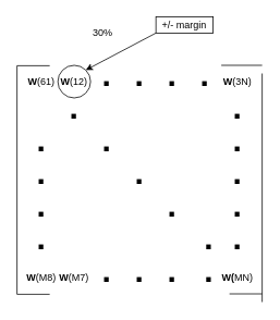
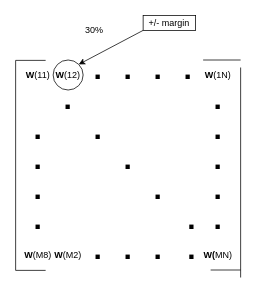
- <mxCell id="8" value="&lt;b&gt;W&lt;/b&gt;(61)" style="text;html=1;strokeColor=none;fillColor=none;align=center;verticalAlign=middle;whiteSpace=wrap;rounded=0;" vertex="1" parent="1"><mxGeometry x="30" y="90" width="40" height="20" as="geometry" /></mxCell>
+ <mxCell id="8" value="&lt;b&gt;W&lt;/b&gt;(11)" style="text;html=1;strokeColor=none;fillColor=none;align=center;verticalAlign=middle;whiteSpace=wrap;rounded=0;" vertex="1" parent="1"><mxGeometry x="30" y="90" width="40" height="20" as="geometry" /></mxCell>
- <mxCell id="12" value="&lt;b&gt;W&lt;/b&gt;(3N)" style="text;html=1;strokeColor=none;fillColor=none;align=center;verticalAlign=middle;whiteSpace=wrap;rounded=0;" vertex="1" parent="1"><mxGeometry x="270" y="89.5" width="40" height="20" as="geometry" /></mxCell>
+ <mxCell id="12" value="&lt;b&gt;W&lt;/b&gt;(1N)" style="text;html=1;strokeColor=none;fillColor=none;align=center;verticalAlign=middle;whiteSpace=wrap;rounded=0;" vertex="1" parent="1"><mxGeometry x="270" y="89.5" width="40" height="20" as="geometry" /></mxCell>
- <mxCell id="13" value="&lt;b&gt;W&lt;/b&gt;(M7)" style="text;html=1;strokeColor=none;fillColor=none;align=center;verticalAlign=middle;whiteSpace=wrap;rounded=0;" vertex="1" parent="1"><mxGeometry x="70" y="330" width="40" height="20" as="geometry" /></mxCell>
+ <mxCell id="13" value="&lt;b&gt;W&lt;/b&gt;(M2)" style="text;html=1;strokeColor=none;fillColor=none;align=center;verticalAlign=middle;whiteSpace=wrap;rounded=0;" vertex="1" parent="1"><mxGeometry x="70" y="330" width="40" height="20" as="geometry" /></mxCell>
